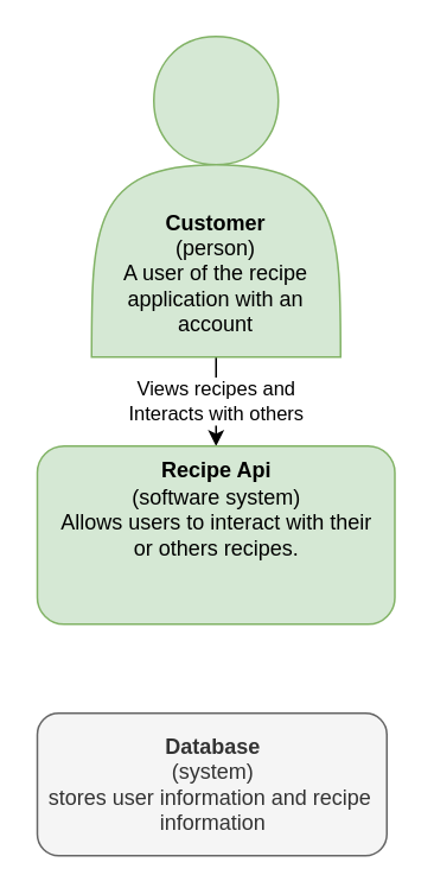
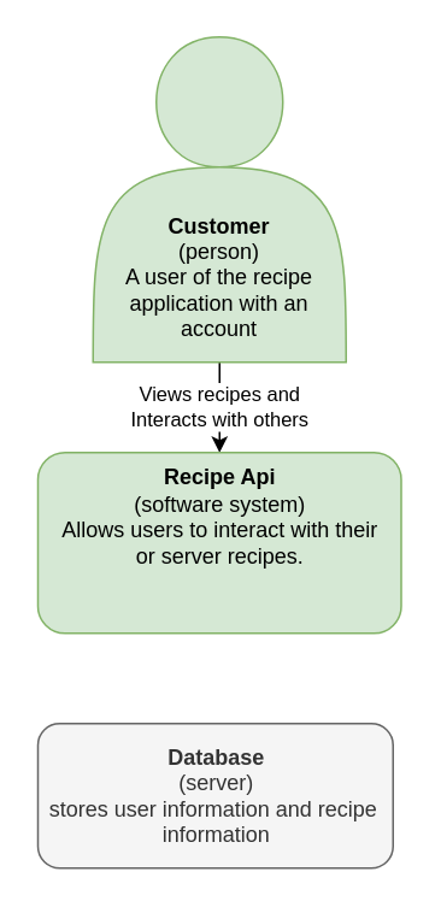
- <mxCell id="4" value="&lt;b&gt;Recipe Api&lt;/b&gt;&lt;div&gt;(software system)&lt;/div&gt;&lt;div&gt;Allows users to interact with their&lt;br&gt;or others recipes.&lt;/div&gt;&lt;div&gt;&lt;br&gt;&lt;div&gt;&lt;br&gt;&lt;/div&gt;&lt;/div&gt;" style="rounded=1;whiteSpace=wrap;html=1;fillColor=#d5e8d4;strokeColor=#82b366;" vertex="1" parent="1"><mxGeometry x="20.5" y="250" width="201" height="100" as="geometry" /></mxCell>
+ <mxCell id="4" value="&lt;b&gt;Recipe Api&lt;/b&gt;&lt;div&gt;(software system)&lt;/div&gt;&lt;div&gt;Allows users to interact with their&lt;br&gt;or server recipes.&lt;/div&gt;&lt;div&gt;&lt;br&gt;&lt;div&gt;&lt;br&gt;&lt;/div&gt;&lt;/div&gt;" style="rounded=1;whiteSpace=wrap;html=1;fillColor=#d5e8d4;strokeColor=#82b366;" vertex="1" parent="1"><mxGeometry x="20.5" y="250" width="201" height="100" as="geometry" /></mxCell>
- <mxCell id="5" value="&lt;b&gt;Database&lt;/b&gt;&lt;div&gt;(system)&lt;br&gt;stores user information and recipe&amp;nbsp;&lt;br&gt;information&lt;/div&gt;" style="rounded=1;whiteSpace=wrap;html=1;fillColor=#f5f5f5;fontColor=#333333;strokeColor=#666666;" vertex="1" parent="1"><mxGeometry x="20.5" y="400" width="196.5" height="80" as="geometry" /></mxCell>
+ <mxCell id="5" value="&lt;b&gt;Database&lt;/b&gt;&lt;div&gt;(server)&lt;br&gt;stores user information and recipe&amp;nbsp;&lt;br&gt;information&lt;/div&gt;" style="rounded=1;whiteSpace=wrap;html=1;fillColor=#f5f5f5;fontColor=#333333;strokeColor=#666666;" vertex="1" parent="1"><mxGeometry x="20.5" y="400" width="196.5" height="80" as="geometry" /></mxCell>
